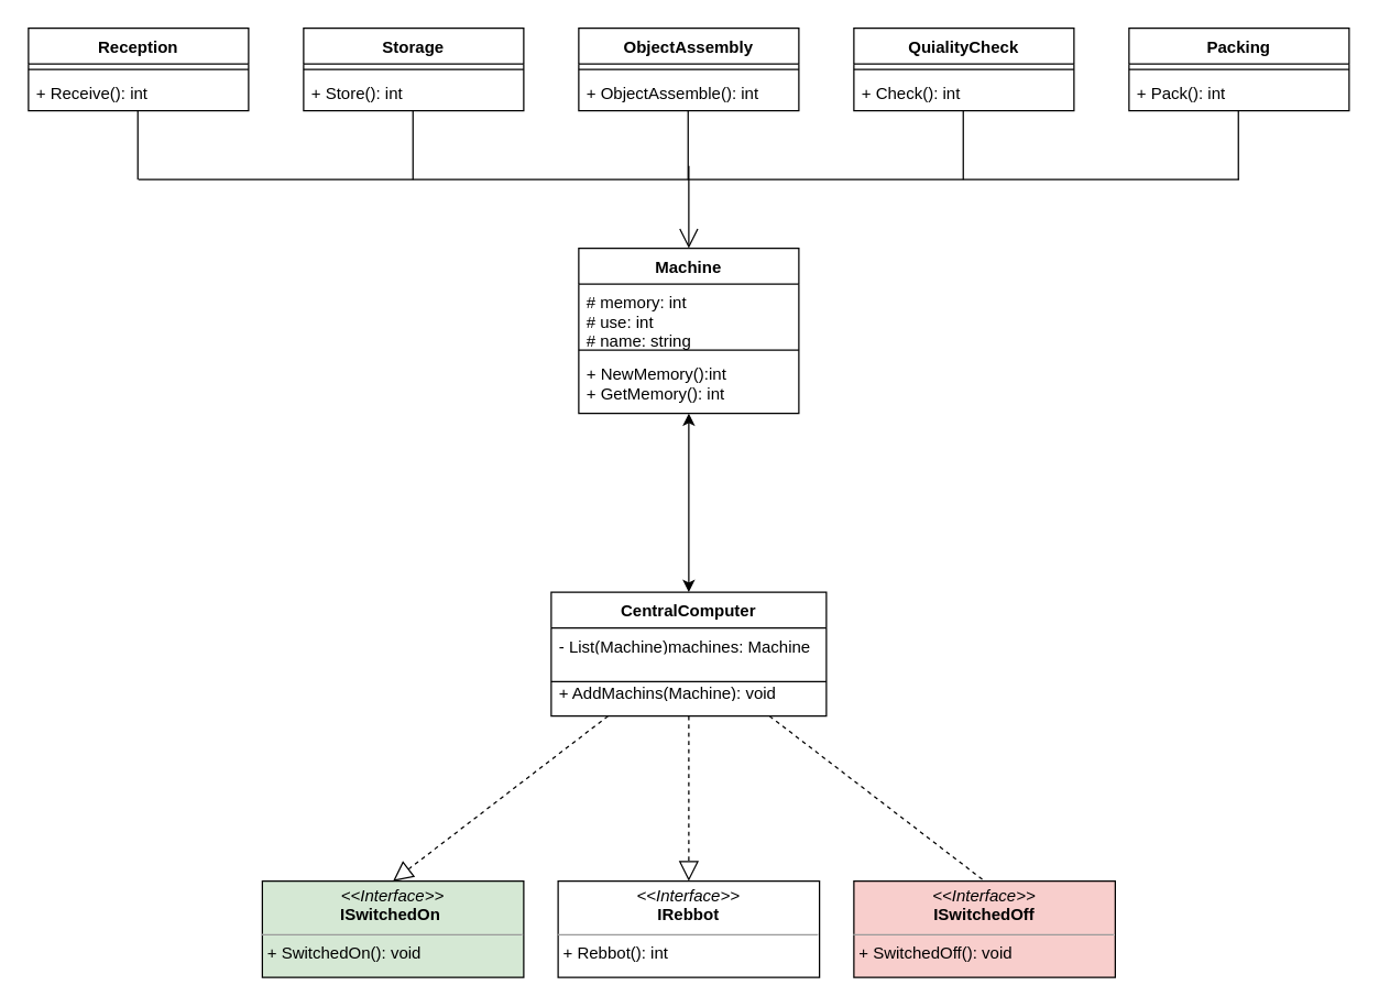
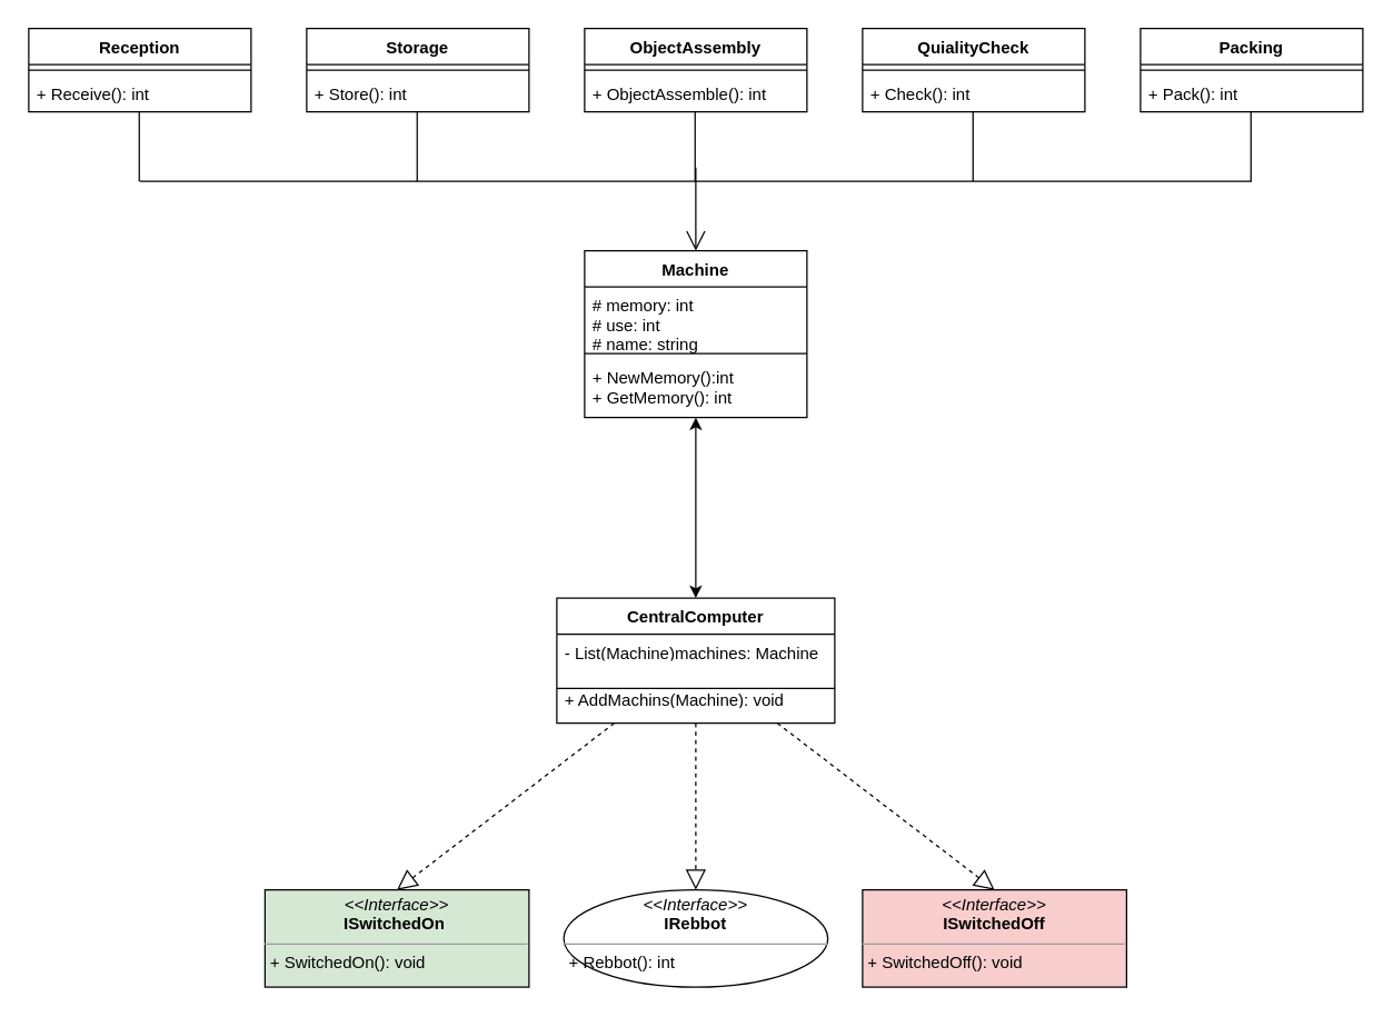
- <mxCell id="31" value="" style="endArrow=none;dashed=1;endFill=0;endSize=12;html=1;entryX=0.5;entryY=0;entryDx=0;entryDy=0;" parent="1" source="25" target="18" edge="1"><mxGeometry width="160" relative="1" as="geometry"><mxPoint x="500" y="490" as="sourcePoint" /><mxPoint x="660" y="490" as="targetPoint" /></mxGeometry></mxCell>
+ <mxCell id="31" value="" style="endArrow=block;dashed=1;endFill=0;endSize=12;html=1;entryX=0.5;entryY=0;entryDx=0;entryDy=0;" parent="1" source="25" target="18" edge="1"><mxGeometry width="160" relative="1" as="geometry"><mxPoint x="500" y="490" as="sourcePoint" /><mxPoint x="660" y="490" as="targetPoint" /></mxGeometry></mxCell>
- <mxCell id="19" value="&lt;p style=&quot;margin: 0px ; margin-top: 4px ; text-align: center&quot;&gt;&lt;i&gt;&amp;lt;&amp;lt;Interface&amp;gt;&amp;gt;&lt;/i&gt;&lt;br&gt;&lt;b&gt;IRebbot&lt;/b&gt;&lt;/p&gt;&lt;hr size=&quot;1&quot;&gt;&lt;p style=&quot;margin: 0px ; margin-left: 4px&quot;&gt;+ Rebbot(): int&lt;br&gt;&lt;/p&gt;" style="verticalAlign=top;align=left;overflow=fill;fontSize=12;fontFamily=Helvetica;html=1;" parent="1" vertex="1"><mxGeometry x="405" y="640" width="190" height="70" as="geometry" /></mxCell>
+ <mxCell id="19" value="&lt;p style=&quot;margin: 0px ; margin-top: 4px ; text-align: center&quot;&gt;&lt;i&gt;&amp;lt;&amp;lt;Interface&amp;gt;&amp;gt;&lt;/i&gt;&lt;br&gt;&lt;b&gt;IRebbot&lt;/b&gt;&lt;/p&gt;&lt;hr size=&quot;1&quot;&gt;&lt;p style=&quot;margin: 0px ; margin-left: 4px&quot;&gt;+ Rebbot(): int&lt;br&gt;&lt;/p&gt;" style="ellipse;verticalAlign=top;align=left;overflow=fill;fontSize=12;fontFamily=Helvetica;html=1;" parent="1" vertex="1"><mxGeometry x="405" y="640" width="190" height="70" as="geometry" /></mxCell>
